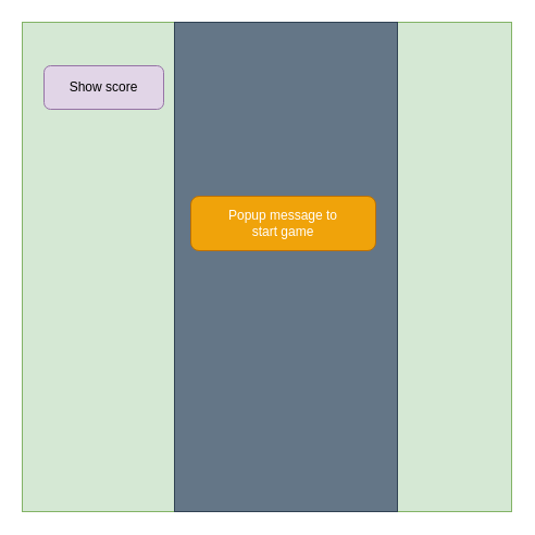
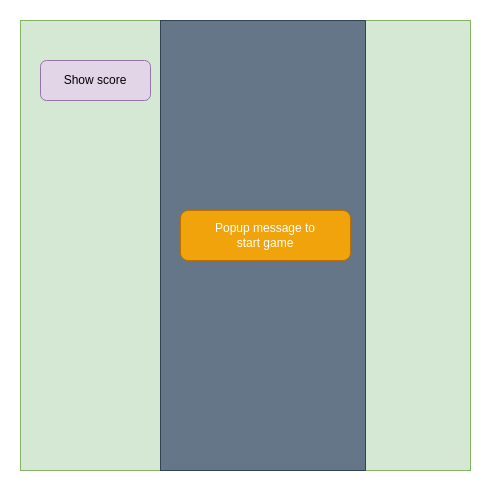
- <mxCell id="6" value="Popup message to &lt;br&gt;start game" style="rounded=1;whiteSpace=wrap;html=1;fillColor=#f0a30a;strokeColor=#BD7000;fontColor=#ffffff;" vertex="1" parent="1"><mxGeometry x="175" y="180" width="170" height="50" as="geometry" /></mxCell>
+ <mxCell id="6" value="Popup message to &lt;br&gt;start game" style="rounded=1;whiteSpace=wrap;html=1;fillColor=#f0a30a;strokeColor=#BD7000;fontColor=#ffffff;" vertex="1" parent="1"><mxGeometry x="180" y="210" width="170" height="50" as="geometry" /></mxCell>
